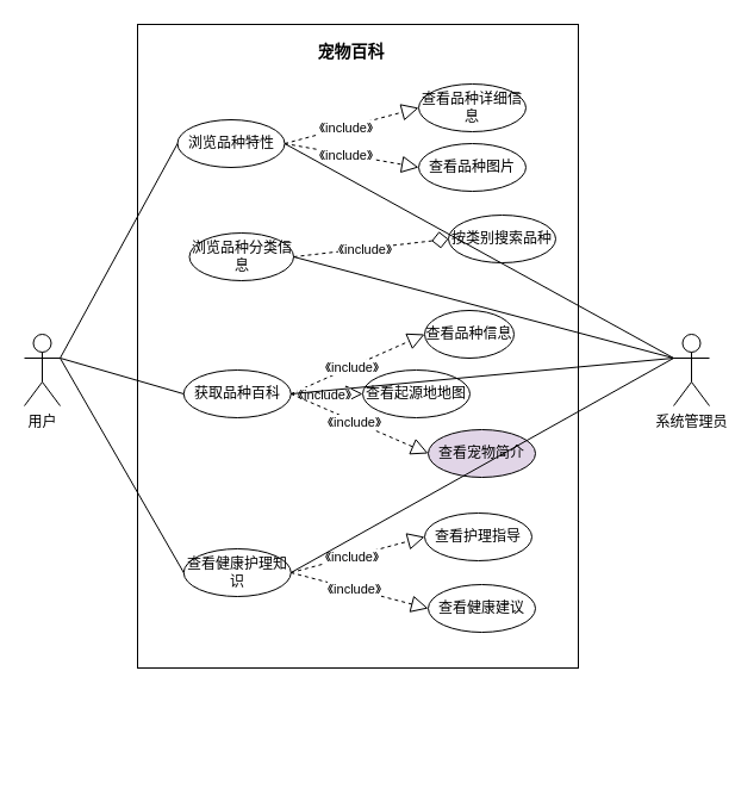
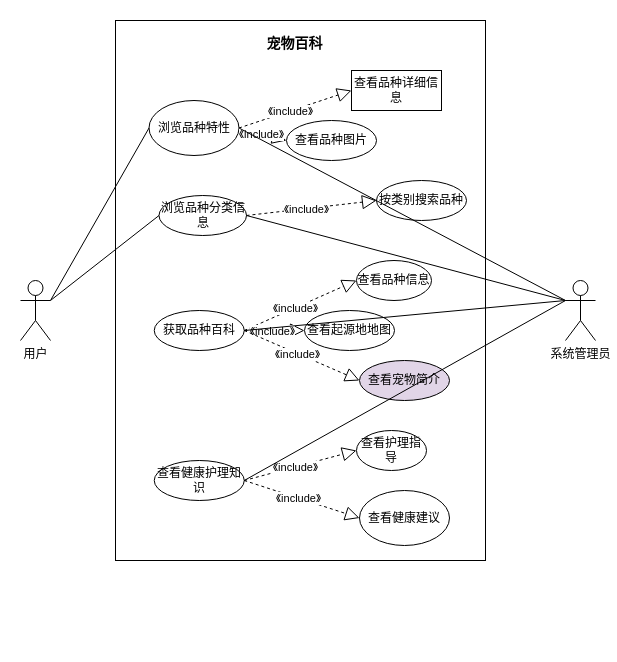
- <mxCell id="14" value="查看品种详细信息" style="ellipse;whiteSpace=wrap;html=1;" vertex="1" parent="1"><mxGeometry x="351" y="70" width="90" height="40" as="geometry" /></mxCell>
+ <mxCell id="14" value="查看品种详细信息" style="whiteSpace=wrap;html=1;rounded=0;" vertex="1" parent="1"><mxGeometry x="351" y="70" width="90" height="40" as="geometry" /></mxCell>
- <mxCell id="6" value="浏览品种特性" style="ellipse;whiteSpace=wrap;html=1;" vertex="1" parent="1"><mxGeometry x="148.5" y="100" width="90" height="40" as="geometry" /></mxCell>
+ <mxCell id="6" value="浏览品种特性" style="ellipse;whiteSpace=wrap;html=1;" vertex="1" parent="1"><mxGeometry x="148.5" y="100" width="90" height="55" as="geometry" /></mxCell>
- <mxCell id="18" value="查看品种图片" style="ellipse;whiteSpace=wrap;html=1;" vertex="1" parent="1"><mxGeometry x="351" y="120" width="90" height="40" as="geometry" /></mxCell>
+ <mxCell id="18" value="查看品种图片" style="ellipse;whiteSpace=wrap;html=1;" vertex="1" parent="1"><mxGeometry x="286" y="120" width="90" height="40" as="geometry" /></mxCell>
- <mxCell id="22" value="" style="endArrow=diamond;dashed=1;endFill=0;endSize=12;html=1;rounded=0;entryX=0;entryY=0.5;entryDx=0;entryDy=0;exitX=1;exitY=0.5;exitDx=0;exitDy=0;" edge="1" parent="1" target="21" source="7"><mxGeometry width="160" relative="1" as="geometry"><mxPoint x="235" y="200" as="sourcePoint" /><mxPoint x="409" y="213.95" as="targetPoint" /></mxGeometry></mxCell>
+ <mxCell id="22" value="" style="endArrow=block;dashed=1;endFill=0;endSize=12;html=1;rounded=0;entryX=0;entryY=0.5;entryDx=0;entryDy=0;exitX=1;exitY=0.5;exitDx=0;exitDy=0;" edge="1" parent="1" target="21" source="7"><mxGeometry width="160" relative="1" as="geometry"><mxPoint x="235" y="200" as="sourcePoint" /><mxPoint x="409" y="213.95" as="targetPoint" /></mxGeometry></mxCell>
+ <mxCell id="11" value="" style="endArrow=none;html=1;rounded=0;entryX=0;entryY=0.5;entryDx=0;entryDy=0;exitX=1;exitY=0.333;exitDx=0;exitDy=0;exitPerimeter=0;" edge="1" parent="1" target="7" source="3"><mxGeometry width="50" height="50" relative="1" as="geometry"><mxPoint x="35" y="340" as="sourcePoint" /><mxPoint x="165" y="50" as="targetPoint" /></mxGeometry></mxCell>
- <mxCell id="12" value="" style="endArrow=none;html=1;rounded=0;entryX=0;entryY=0.5;entryDx=0;entryDy=0;exitX=1;exitY=0.333;exitDx=0;exitDy=0;exitPerimeter=0;" edge="1" parent="1" target="8" source="3"><mxGeometry width="50" height="50" relative="1" as="geometry"><mxPoint x="35" y="340" as="sourcePoint" /><mxPoint x="166" y="110" as="targetPoint" /></mxGeometry></mxCell>
- <mxCell id="13" value="" style="endArrow=none;html=1;rounded=0;entryX=0;entryY=0.5;entryDx=0;entryDy=0;exitX=1;exitY=0.333;exitDx=0;exitDy=0;exitPerimeter=0;" edge="1" parent="1" source="3" target="9"><mxGeometry width="50" height="50" relative="1" as="geometry"><mxPoint x="45" y="350" as="sourcePoint" /><mxPoint x="165" y="180" as="targetPoint" /></mxGeometry></mxCell>
- <mxCell id="34" value="查看护理指导" style="ellipse;whiteSpace=wrap;html=1;" vertex="1" parent="1"><mxGeometry x="356" y="430" width="90" height="40" as="geometry" /></mxCell>
+ <mxCell id="34" value="查看护理指导" style="ellipse;whiteSpace=wrap;html=1;" vertex="1" parent="1"><mxGeometry x="356" y="430" width="70" height="40" as="geometry" /></mxCell>
- <mxCell id="37" value="查看健康建议" style="ellipse;whiteSpace=wrap;html=1;" vertex="1" parent="1"><mxGeometry x="359" y="490" width="90" height="40" as="geometry" /></mxCell>
+ <mxCell id="37" value="查看健康建议" style="ellipse;whiteSpace=wrap;html=1;" vertex="1" parent="1"><mxGeometry x="359" y="490" width="90" height="55" as="geometry" /></mxCell>
